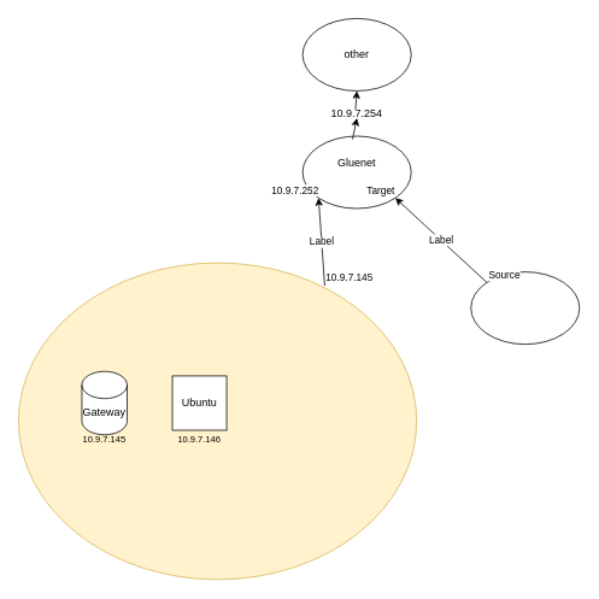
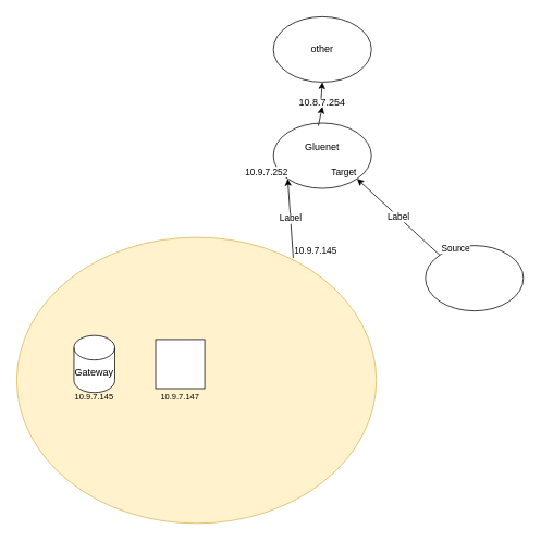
- <mxCell id="18" value="10.9.7.254" style="text;html=1;strokeColor=none;fillColor=none;align=center;verticalAlign=middle;whiteSpace=wrap;rounded=0;" vertex="1" parent="1"><mxGeometry x="374" y="120" width="40" height="10" as="geometry" /></mxCell>
+ <mxCell id="18" value="10.8.7.254" style="text;html=1;strokeColor=none;fillColor=none;align=center;verticalAlign=middle;whiteSpace=wrap;rounded=0;" vertex="1" parent="1"><mxGeometry x="374" y="120" width="40" height="10" as="geometry" /></mxCell>
- <mxCell id="21" value="Ubuntu" style="text;html=1;strokeColor=none;fillColor=none;align=center;verticalAlign=middle;whiteSpace=wrap;rounded=0;" vertex="1" parent="1"><mxGeometry x="190" y="430" width="60" height="30" as="geometry" /></mxCell>
- <mxCell id="24" value="&lt;span style=&quot;font-size: 10px;&quot;&gt;10.9.7.146&lt;/span&gt;" style="text;html=1;strokeColor=none;fillColor=none;align=center;verticalAlign=middle;whiteSpace=wrap;rounded=0;" vertex="1" parent="1"><mxGeometry x="195" y="480" width="50" height="10" as="geometry" /></mxCell>
+ <mxCell id="24" value="&lt;span style=&quot;font-size: 10px;&quot;&gt;10.9.7.147&lt;/span&gt;" style="text;html=1;strokeColor=none;fillColor=none;align=center;verticalAlign=middle;whiteSpace=wrap;rounded=0;" vertex="1" parent="1"><mxGeometry x="195" y="480" width="50" height="10" as="geometry" /></mxCell>
